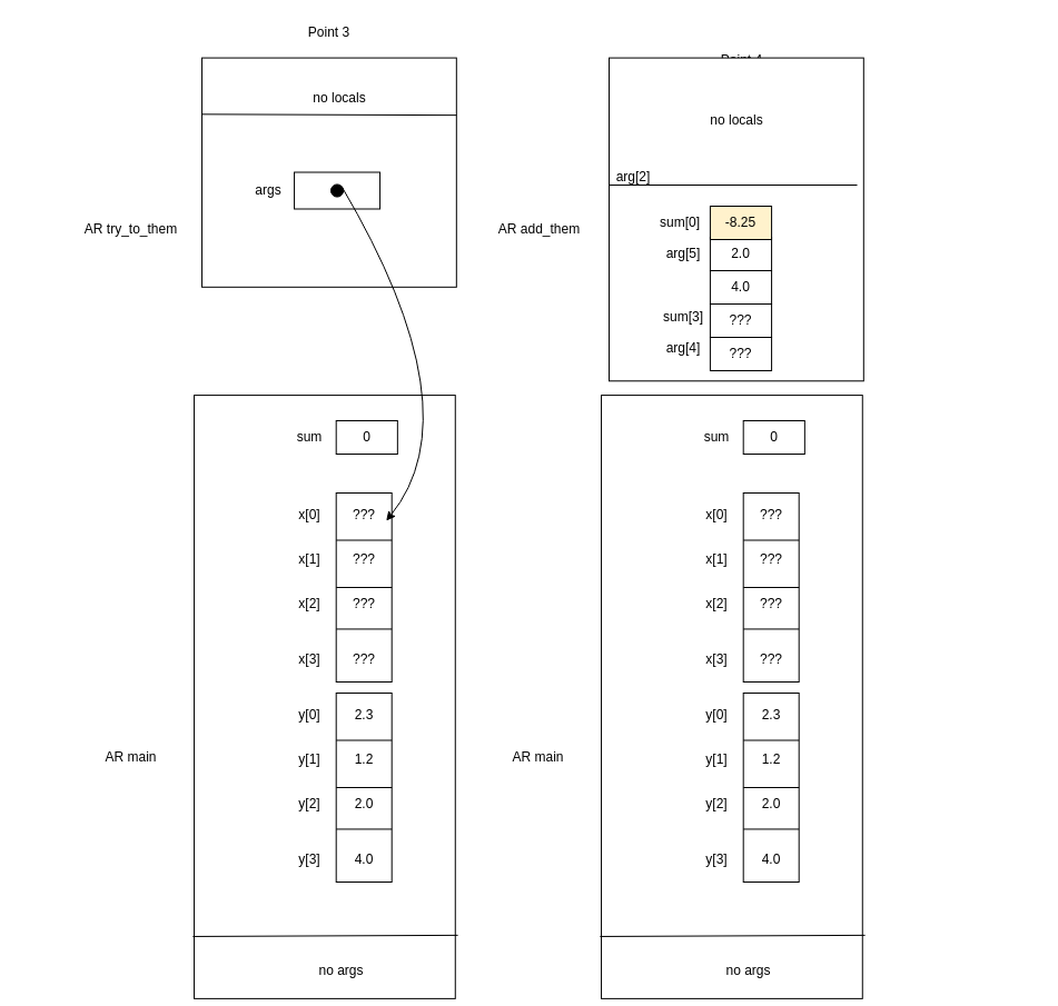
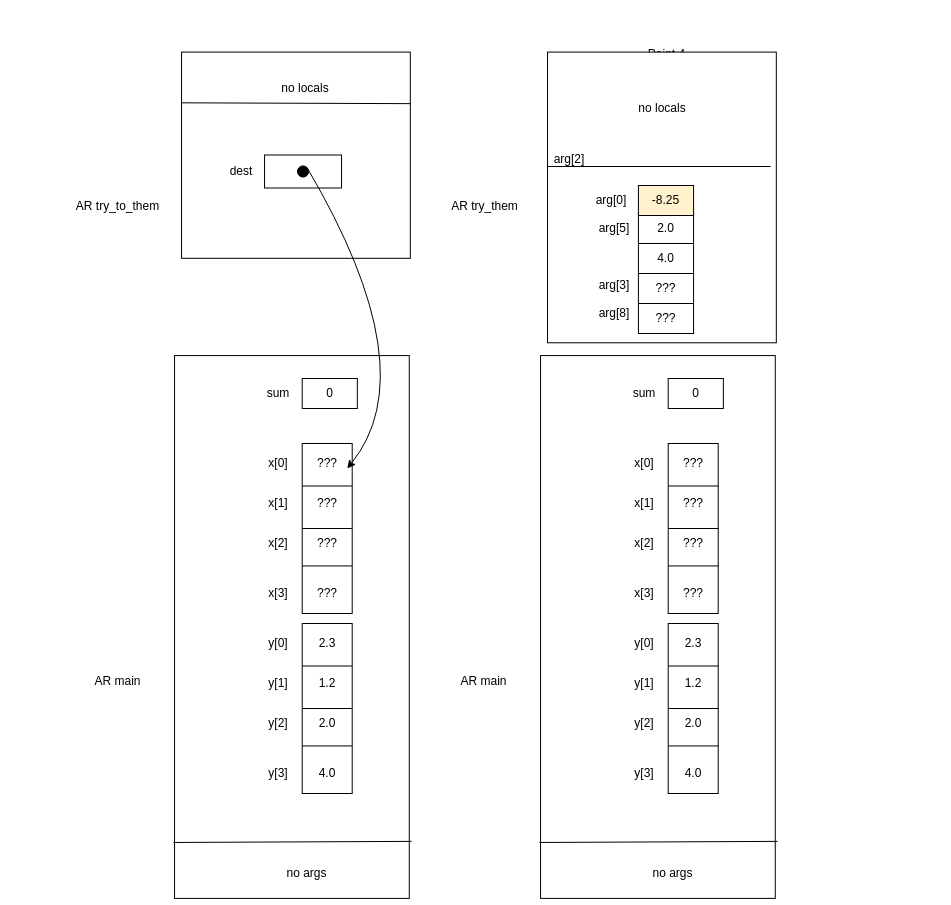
- <mxCell id="4" value="Point 3" style="text;html=1;align=center;verticalAlign=middle;resizable=0;points=[];autosize=1;strokeColor=none;fillColor=none;" parent="1" vertex="1"><mxGeometry x="271.92" y="20" width="47" height="18" as="geometry" /></mxCell>
- <mxCell id="37" value="args" style="text;html=1;strokeColor=none;fillColor=none;align=center;verticalAlign=middle;whiteSpace=wrap;rounded=0;" parent="1" vertex="1"><mxGeometry x="221.05" y="161" width="40" height="20" as="geometry" /></mxCell>
+ <mxCell id="37" value="dest" style="text;html=1;strokeColor=none;fillColor=none;align=center;verticalAlign=middle;whiteSpace=wrap;rounded=0;" parent="1" vertex="1"><mxGeometry x="221.05" y="161" width="40" height="20" as="geometry" /></mxCell>
- <mxCell id="75" value="sum[0]" style="text;html=1;strokeColor=none;fillColor=none;align=center;verticalAlign=middle;whiteSpace=wrap;rounded=0;" vertex="1" parent="1"><mxGeometry x="591" y="190" width="40" height="20" as="geometry" /></mxCell>
+ <mxCell id="75" value="arg[0]" style="text;html=1;strokeColor=none;fillColor=none;align=center;verticalAlign=middle;whiteSpace=wrap;rounded=0;" vertex="1" parent="1"><mxGeometry x="591" y="190" width="40" height="20" as="geometry" /></mxCell>
- <mxCell id="73" value="AR add_them" style="text;html=1;align=center;verticalAlign=middle;resizable=0;points=[];autosize=1;strokeColor=none;fillColor=none;" vertex="1" parent="1"><mxGeometry x="442.05" y="197" width="83" height="18" as="geometry" /></mxCell>
+ <mxCell id="73" value="AR try_them" style="text;html=1;align=center;verticalAlign=middle;resizable=0;points=[];autosize=1;strokeColor=none;fillColor=none;" vertex="1" parent="1"><mxGeometry x="442.05" y="197" width="83" height="18" as="geometry" /></mxCell>
- <mxCell id="83" value="sum[3]" style="text;html=1;strokeColor=none;fillColor=none;align=center;verticalAlign=middle;whiteSpace=wrap;rounded=0;" vertex="1" parent="1"><mxGeometry x="594" y="274" width="40" height="22" as="geometry" /></mxCell>
+ <mxCell id="83" value="arg[3]" style="text;html=1;strokeColor=none;fillColor=none;align=center;verticalAlign=middle;whiteSpace=wrap;rounded=0;" vertex="1" parent="1"><mxGeometry x="594" y="274" width="40" height="22" as="geometry" /></mxCell>
- <mxCell id="84" value="arg[4]" style="text;html=1;strokeColor=none;fillColor=none;align=center;verticalAlign=middle;whiteSpace=wrap;rounded=0;" vertex="1" parent="1"><mxGeometry x="594" y="303" width="40" height="20" as="geometry" /></mxCell>
+ <mxCell id="84" value="arg[8]" style="text;html=1;strokeColor=none;fillColor=none;align=center;verticalAlign=middle;whiteSpace=wrap;rounded=0;" vertex="1" parent="1"><mxGeometry x="594" y="303" width="40" height="20" as="geometry" /></mxCell>
